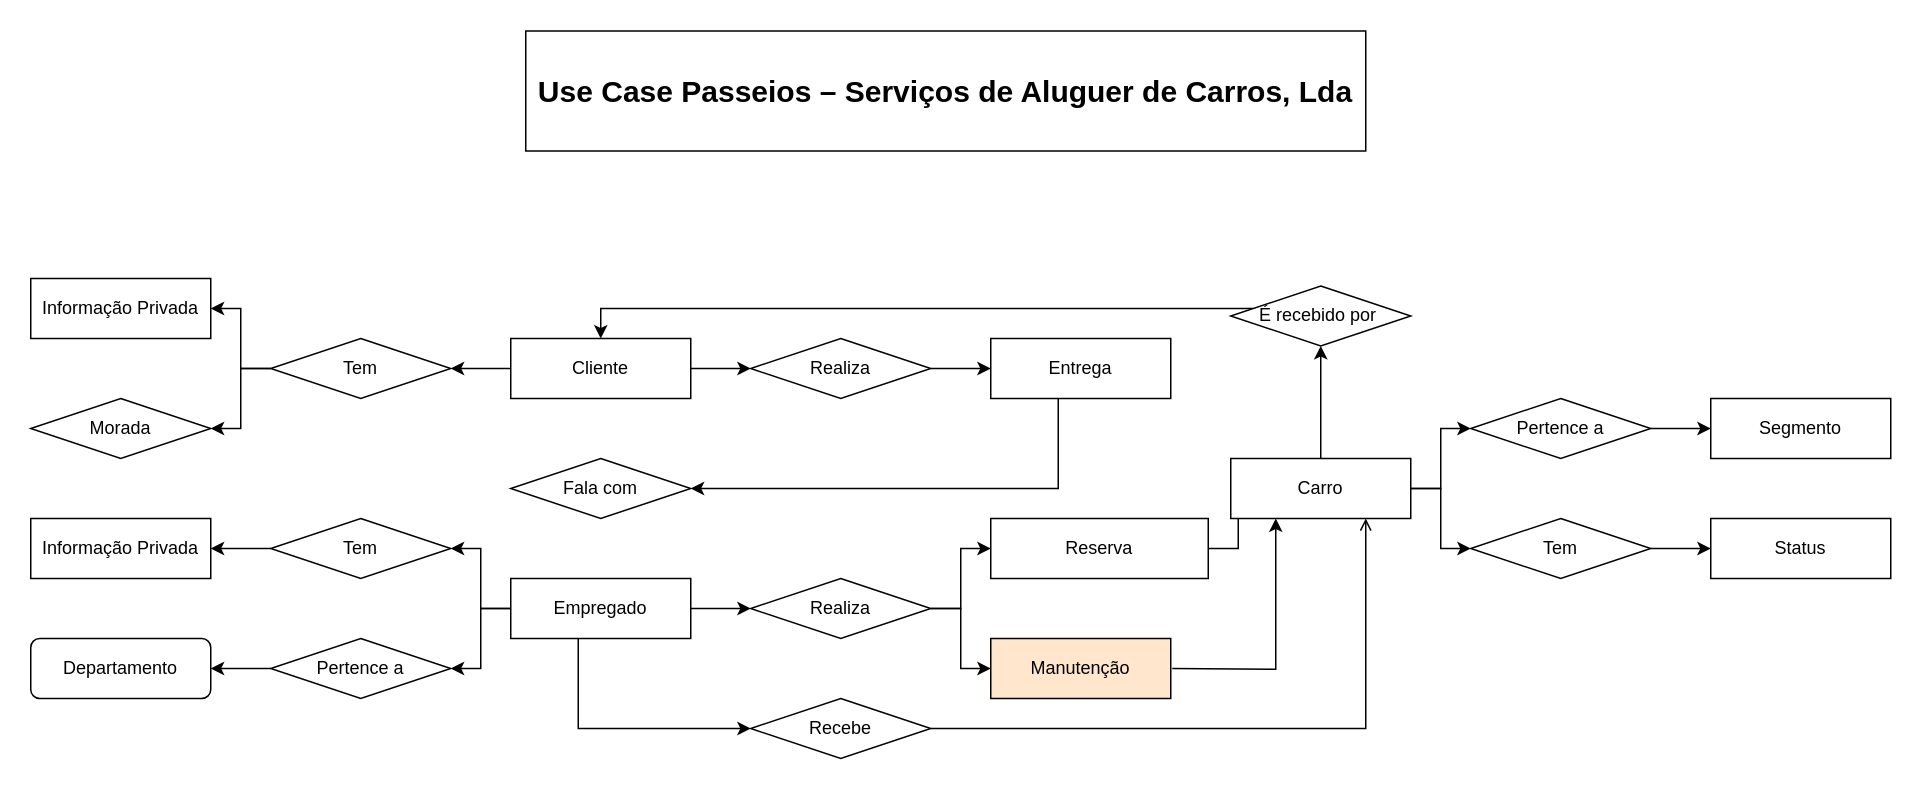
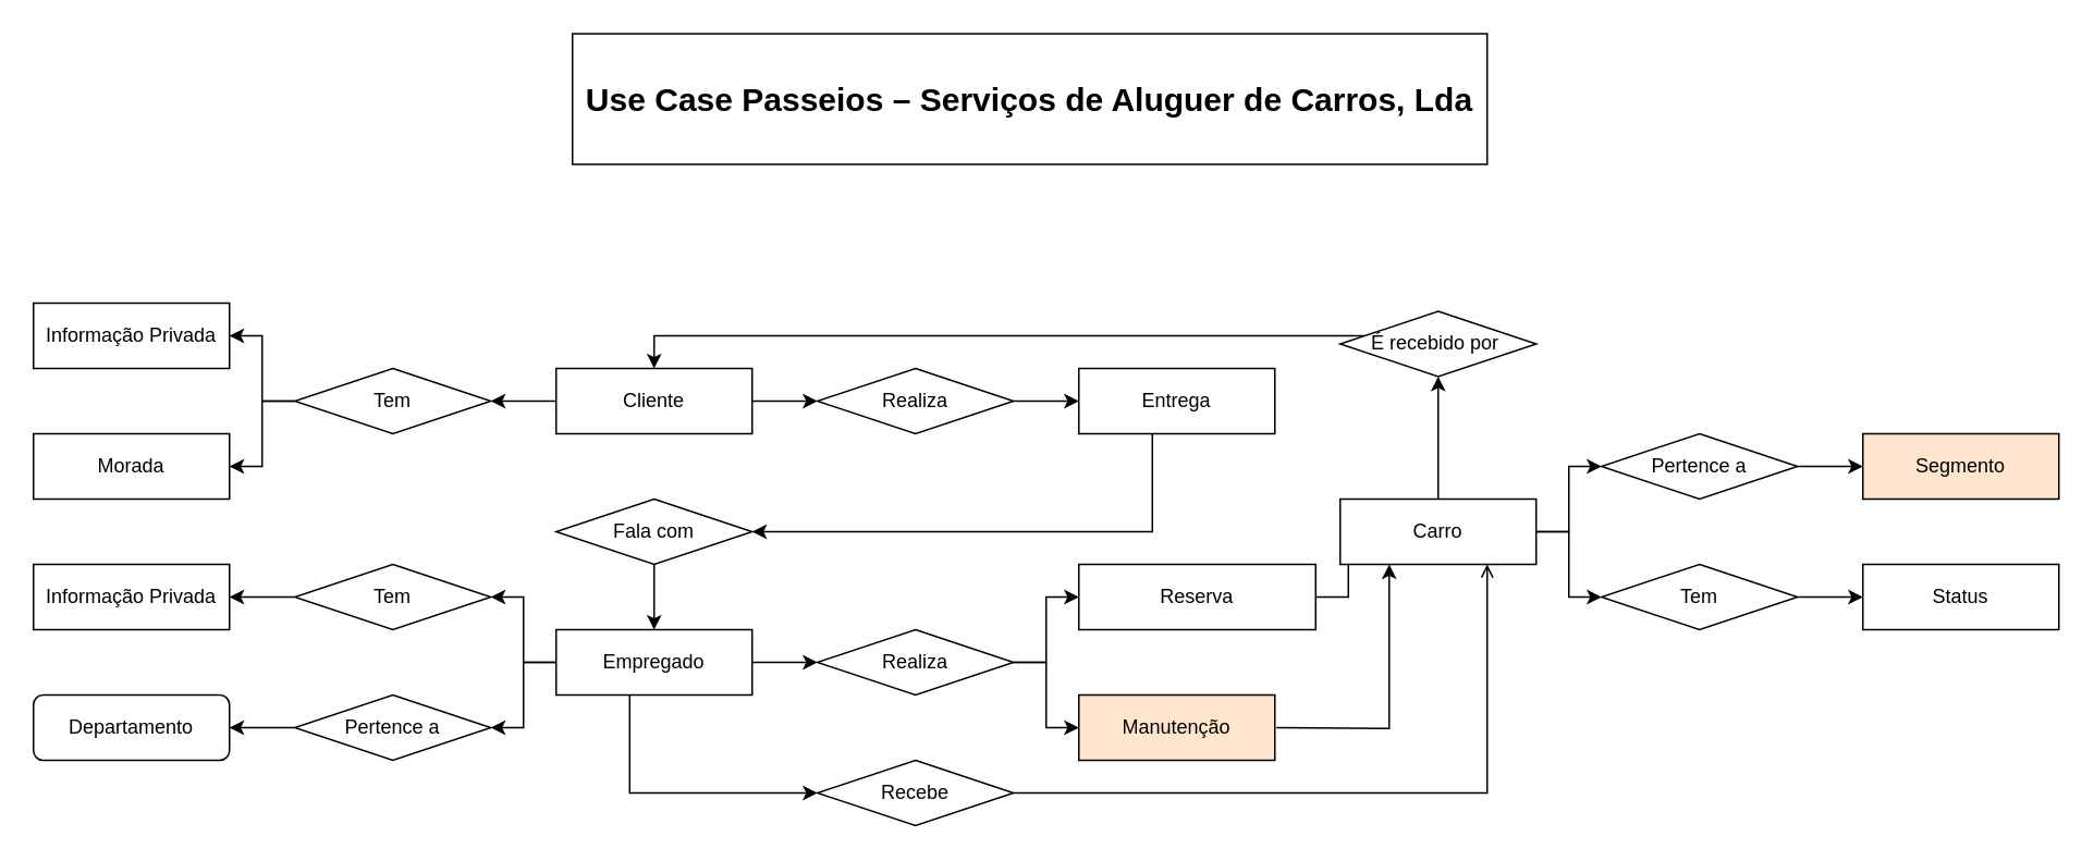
- <mxCell id="32" value="Morada" style="rhombus;whiteSpace=wrap;html=1;" parent="1" vertex="1"><mxGeometry x="20" y="265" width="120" height="40" as="geometry" /></mxCell>
+ <mxCell id="32" value="Morada" style="rounded=0;whiteSpace=wrap;html=1;" parent="1" vertex="1"><mxGeometry x="20" y="265" width="120" height="40" as="geometry" /></mxCell>
- <mxCell id="46" value="Segmento" style="rounded=0;whiteSpace=wrap;html=1;" parent="1" vertex="1"><mxGeometry x="1140" y="265" width="120" height="40" as="geometry" /></mxCell>
+ <mxCell id="46" value="Segmento" style="rounded=0;whiteSpace=wrap;html=1;fillColor=#ffe6cc;" parent="1" vertex="1"><mxGeometry x="1140" y="265" width="120" height="40" as="geometry" /></mxCell>
+ <mxCell id="2" style="edgeStyle=orthogonalEdgeStyle;rounded=0;orthogonalLoop=1;jettySize=auto;html=1;" parent="1" source="3" target="11" edge="1"><mxGeometry relative="1" as="geometry" /></mxCell>
